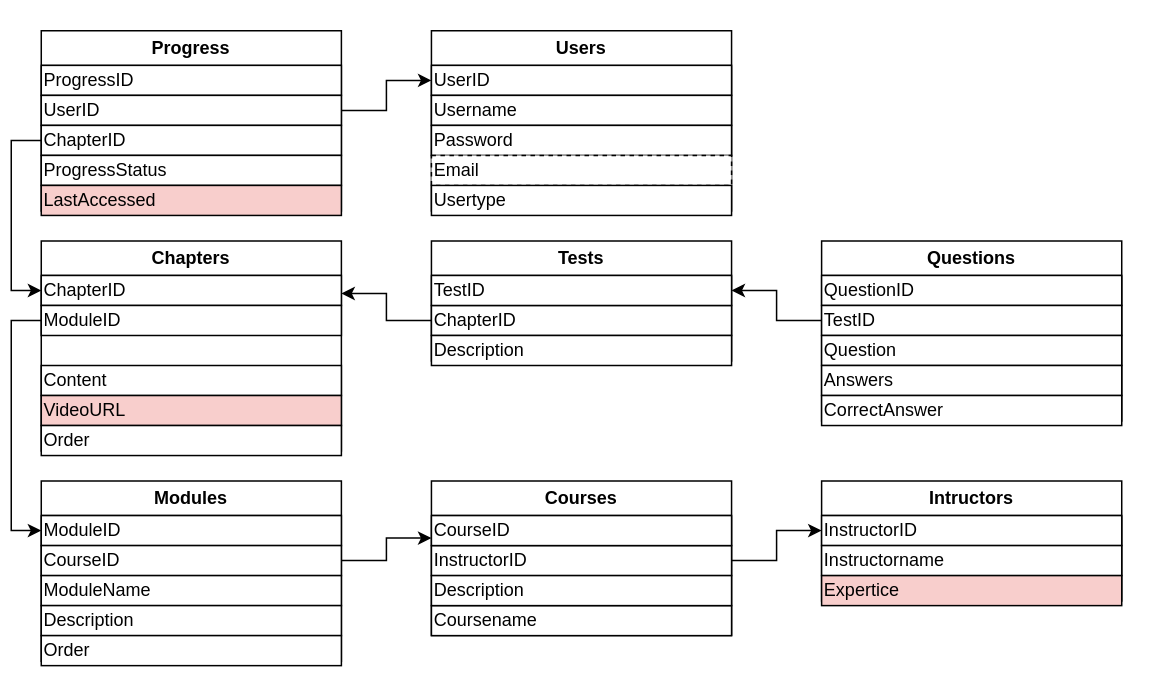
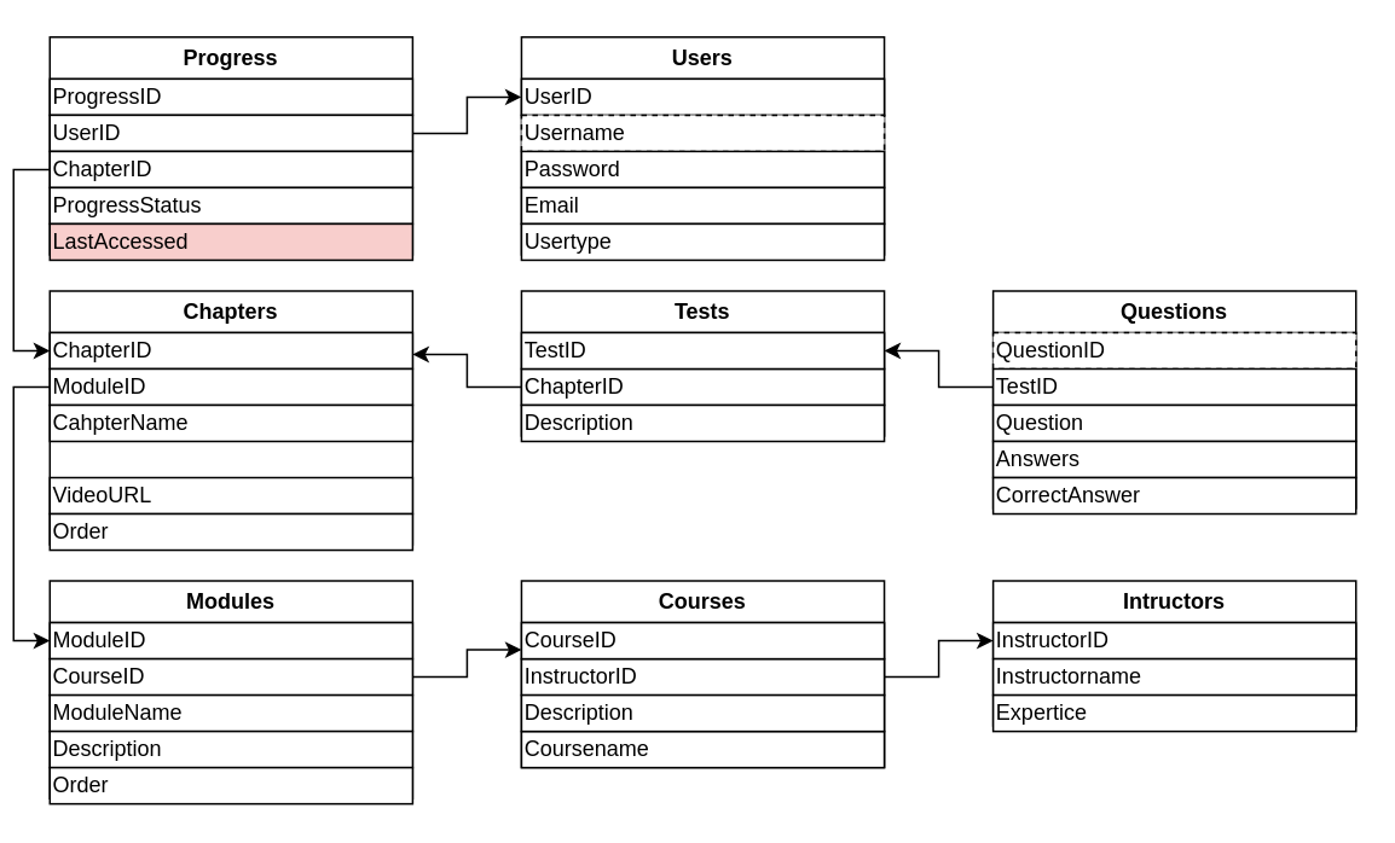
- <mxCell id="11" value="Username" style="whiteSpace=wrap;html=1;align=left;" vertex="1" parent="8"><mxGeometry y="43" width="200" height="20" as="geometry" /></mxCell>
+ <mxCell id="11" value="Username" style="whiteSpace=wrap;html=1;align=left;dashed=1;" vertex="1" parent="8"><mxGeometry y="43" width="200" height="20" as="geometry" /></mxCell>
- <mxCell id="13" value="Email" style="whiteSpace=wrap;html=1;align=left;dashed=1;" vertex="1" parent="8"><mxGeometry y="83" width="200" height="20" as="geometry" /></mxCell>
+ <mxCell id="13" value="Email" style="whiteSpace=wrap;html=1;align=left;" vertex="1" parent="8"><mxGeometry y="83" width="200" height="20" as="geometry" /></mxCell>
- <mxCell id="49" value="QuestionID" style="whiteSpace=wrap;html=1;align=left;" vertex="1" parent="47"><mxGeometry y="23" width="200" height="20" as="geometry" /></mxCell>
+ <mxCell id="49" value="QuestionID" style="whiteSpace=wrap;html=1;align=left;dashed=1;" vertex="1" parent="47"><mxGeometry y="23" width="200" height="20" as="geometry" /></mxCell>
+ <mxCell id="38" value="CahpterName" style="whiteSpace=wrap;html=1;align=left;" vertex="1" parent="34"><mxGeometry y="63" width="200" height="20" as="geometry" /></mxCell>
- <mxCell id="39" value="Content" style="whiteSpace=wrap;html=1;align=left;" vertex="1" parent="34"><mxGeometry y="83" width="200" height="20" as="geometry" /></mxCell>
- <mxCell id="40" value="VideoURL" style="whiteSpace=wrap;html=1;align=left;fillColor=#f8cecc;" vertex="1" parent="34"><mxGeometry y="103" width="200" height="20" as="geometry" /></mxCell>
+ <mxCell id="40" value="VideoURL" style="whiteSpace=wrap;html=1;align=left;" vertex="1" parent="34"><mxGeometry y="103" width="200" height="20" as="geometry" /></mxCell>
- <mxCell id="33" value="Expertice" style="whiteSpace=wrap;html=1;align=left;fillColor=#f8cecc;" vertex="1" parent="29"><mxGeometry y="63" width="200" height="20" as="geometry" /></mxCell>
+ <mxCell id="33" value="Expertice" style="whiteSpace=wrap;html=1;align=left;" vertex="1" parent="29"><mxGeometry y="63" width="200" height="20" as="geometry" /></mxCell>
